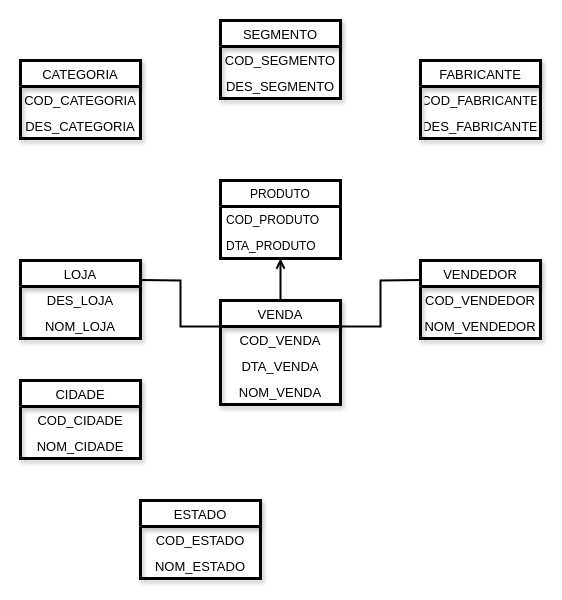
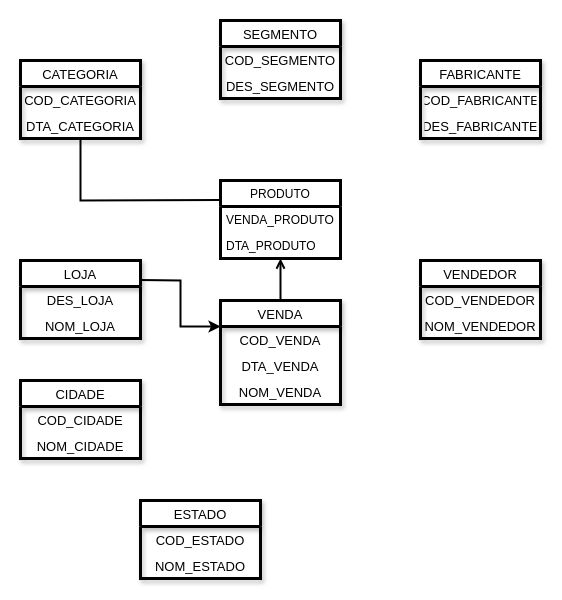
- <mxCell id="7" value="DES_CATEGORIA" style="text;align=center;verticalAlign=top;spacingLeft=4;spacingRight=4;overflow=hidden;rotatable=0;points=[[0,0.5],[1,0.5]];portConstraint=eastwest;strokeWidth=3;fontSize=13;fontStyle=0;shadow=1;sketch=0;labelBorderColor=none;" vertex="1" parent="5"><mxGeometry y="52" width="120" height="26" as="geometry" /></mxCell>
+ <mxCell id="7" value="DTA_CATEGORIA" style="text;align=center;verticalAlign=top;spacingLeft=4;spacingRight=4;overflow=hidden;rotatable=0;points=[[0,0.5],[1,0.5]];portConstraint=eastwest;strokeWidth=3;fontSize=13;fontStyle=0;shadow=1;sketch=0;labelBorderColor=none;" vertex="1" parent="5"><mxGeometry y="52" width="120" height="26" as="geometry" /></mxCell>
+ <mxCell id="14" value="" style="endArrow=none;html=1;rounded=0;entryX=0;entryY=0.25;entryDx=0;entryDy=0;exitX=0.5;exitY=1;exitDx=0;exitDy=0;strokeWidth=2;" edge="1" parent="1" source="5" target="2"><mxGeometry width="50" height="50" relative="1" as="geometry"><mxPoint x="90" y="230" as="sourcePoint" /><mxPoint x="140" y="180" as="targetPoint" /><Array as="points"><mxPoint x="80" y="200" /></Array></mxGeometry></mxCell>
- <mxCell id="3" value="COD_PRODUTO" style="text;strokeColor=none;fillColor=none;align=left;verticalAlign=top;spacingLeft=4;spacingRight=4;overflow=hidden;rotatable=0;points=[[0,0.5],[1,0.5]];portConstraint=eastwest;strokeWidth=3;" vertex="1" parent="2"><mxGeometry y="26" width="120" height="26" as="geometry" /></mxCell>
+ <mxCell id="3" value="VENDA_PRODUTO" style="text;strokeColor=none;fillColor=none;align=left;verticalAlign=top;spacingLeft=4;spacingRight=4;overflow=hidden;rotatable=0;points=[[0,0.5],[1,0.5]];portConstraint=eastwest;strokeWidth=3;" vertex="1" parent="2"><mxGeometry y="26" width="120" height="26" as="geometry" /></mxCell>
- <mxCell id="32" value="" style="endArrow=none;html=1;rounded=0;strokeWidth=2;entryX=1;entryY=0.25;entryDx=0;entryDy=0;exitX=0;exitY=0.25;exitDx=0;exitDy=0;" edge="1" parent="1" source="25" target="28"><mxGeometry width="50" height="50" relative="1" as="geometry"><mxPoint x="410" y="260" as="sourcePoint" /><mxPoint x="360" y="320" as="targetPoint" /><Array as="points"><mxPoint x="380" y="280" /><mxPoint x="380" y="326" /></Array></mxGeometry></mxCell>
- <mxCell id="33" value="" style="endArrow=none;html=1;rounded=0;strokeWidth=2;exitX=1;exitY=0.25;exitDx=0;exitDy=0;entryX=0;entryY=0.25;entryDx=0;entryDy=0;" edge="1" parent="1" source="15" target="28"><mxGeometry width="50" height="50" relative="1" as="geometry"><mxPoint x="260" y="320" as="sourcePoint" /><mxPoint x="310" y="270" as="targetPoint" /><Array as="points"><mxPoint x="180" y="280" /><mxPoint x="180" y="326" /></Array></mxGeometry></mxCell>
+ <mxCell id="33" value="" style="endArrow=classic;html=1;rounded=0;strokeWidth=2;exitX=1;exitY=0.25;exitDx=0;exitDy=0;entryX=0;entryY=0.25;entryDx=0;entryDy=0;" edge="1" parent="1" source="15" target="28"><mxGeometry width="50" height="50" relative="1" as="geometry"><mxPoint x="260" y="320" as="sourcePoint" /><mxPoint x="310" y="270" as="targetPoint" /><Array as="points"><mxPoint x="180" y="280" /><mxPoint x="180" y="326" /></Array></mxGeometry></mxCell>
